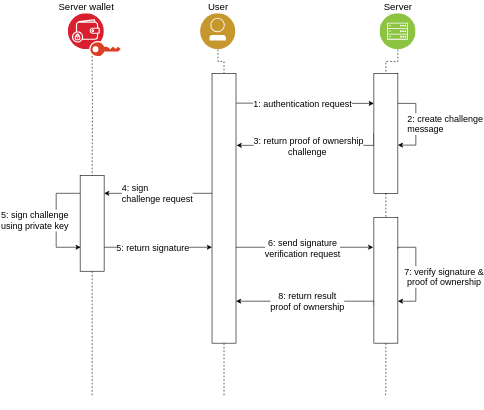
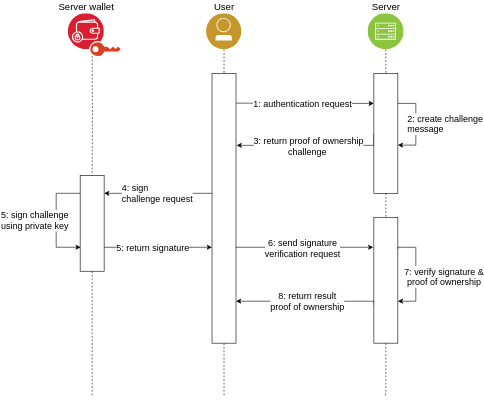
- <mxCell id="5" value="&lt;font style=&quot;font-size: 16px;&quot;&gt;User&lt;/font&gt;" style="image;aspect=fixed;perimeter=ellipsePerimeter;html=1;align=center;shadow=0;dashed=0;fontColor=#000000;labelBackgroundColor=none;fontSize=12;spacingTop=3;image=img/lib/ibm/blockchain/blockchain_developer.svg;labelPosition=center;verticalLabelPosition=top;verticalAlign=bottom;" parent="1" vertex="1"><mxGeometry x="260" y="20" width="60" height="60" as="geometry" /></mxCell>
+ <mxCell id="5" value="&lt;font style=&quot;font-size: 16px;&quot;&gt;User&lt;/font&gt;" style="image;aspect=fixed;perimeter=ellipsePerimeter;html=1;align=center;shadow=0;dashed=0;fontColor=#000000;labelBackgroundColor=none;fontSize=12;spacingTop=3;image=img/lib/ibm/blockchain/blockchain_developer.svg;labelPosition=center;verticalLabelPosition=top;verticalAlign=bottom;" parent="1" vertex="1"><mxGeometry x="270" y="20" width="60" height="60" as="geometry" /></mxCell>
- <mxCell id="3" value="&lt;font style=&quot;font-size: 16px;&quot;&gt;Server&lt;/font&gt;" style="image;aspect=fixed;perimeter=ellipsePerimeter;html=1;align=center;shadow=0;dashed=0;fontColor=#000000;labelBackgroundColor=none;fontSize=12;spacingTop=3;image=img/lib/ibm/infrastructure/mobile_backend.svg;labelPosition=center;verticalLabelPosition=top;verticalAlign=bottom;" parent="1" vertex="1"><mxGeometry x="560" y="20" width="60" height="60" as="geometry" /></mxCell>
+ <mxCell id="3" value="&lt;font style=&quot;font-size: 16px;&quot;&gt;Server&lt;/font&gt;" style="image;aspect=fixed;perimeter=ellipsePerimeter;html=1;align=center;shadow=0;dashed=0;fontColor=#000000;labelBackgroundColor=none;fontSize=12;spacingTop=3;image=img/lib/ibm/infrastructure/mobile_backend.svg;labelPosition=center;verticalLabelPosition=top;verticalAlign=bottom;" parent="1" vertex="1"><mxGeometry x="540" y="20" width="60" height="60" as="geometry" /></mxCell>
